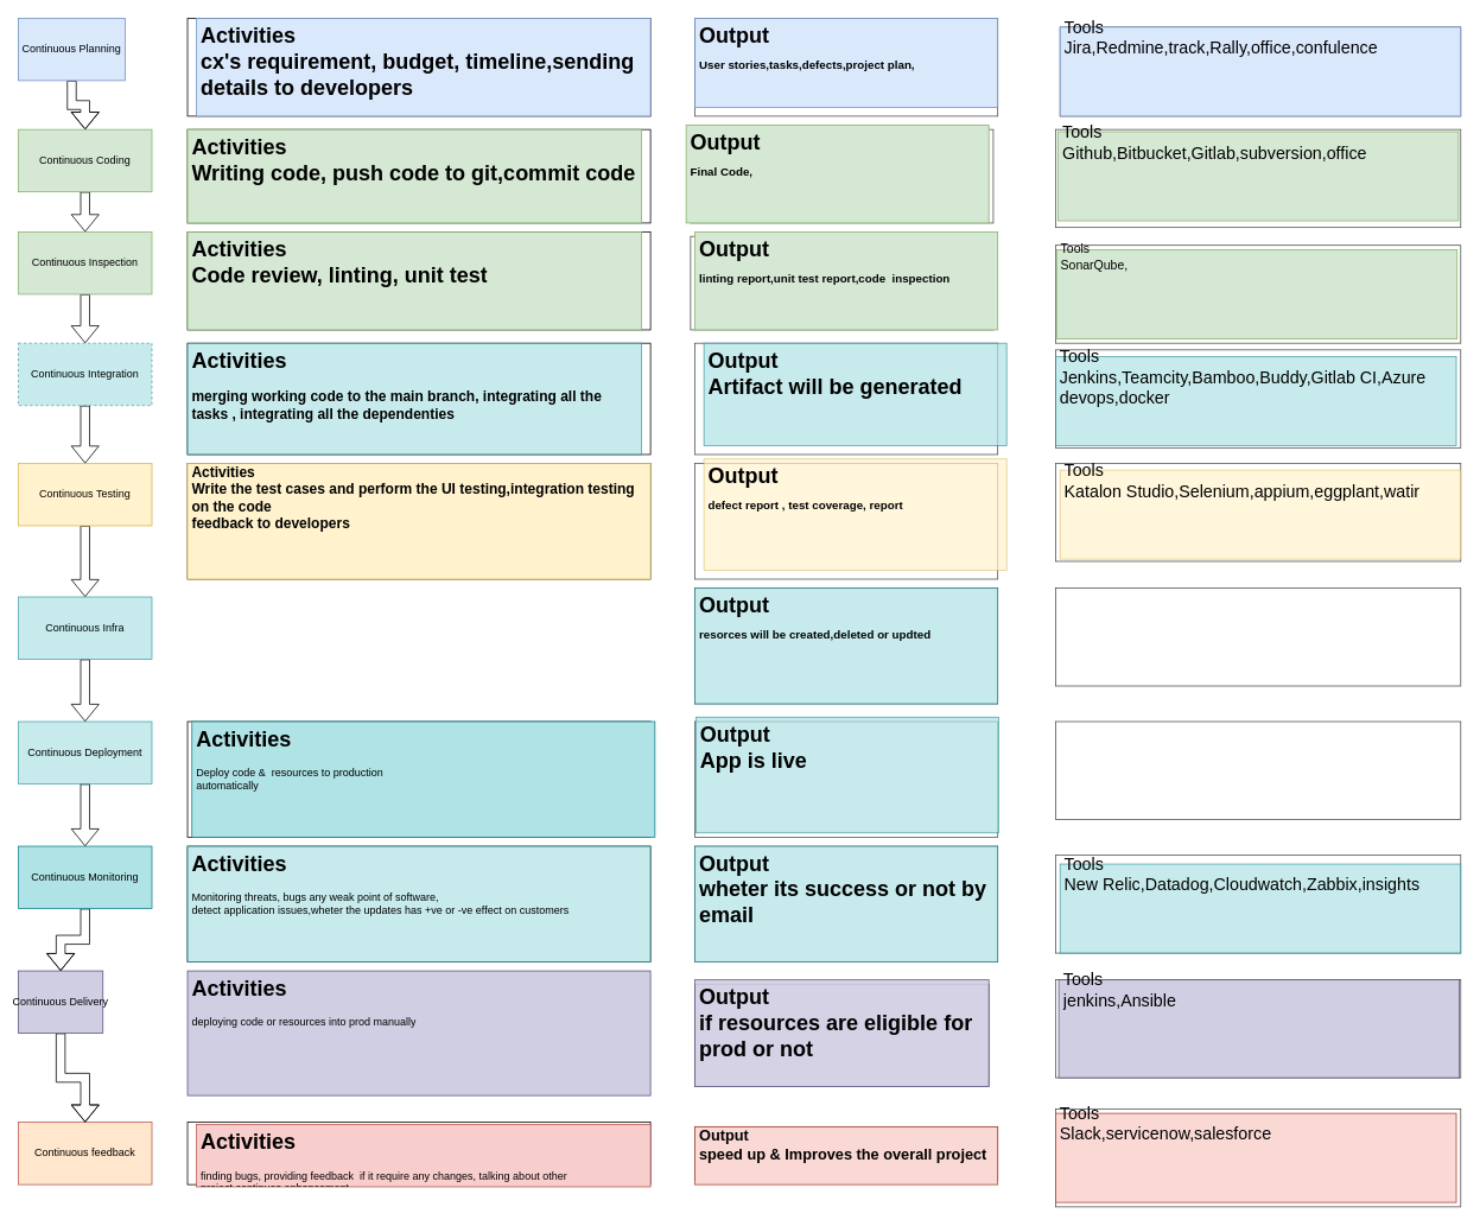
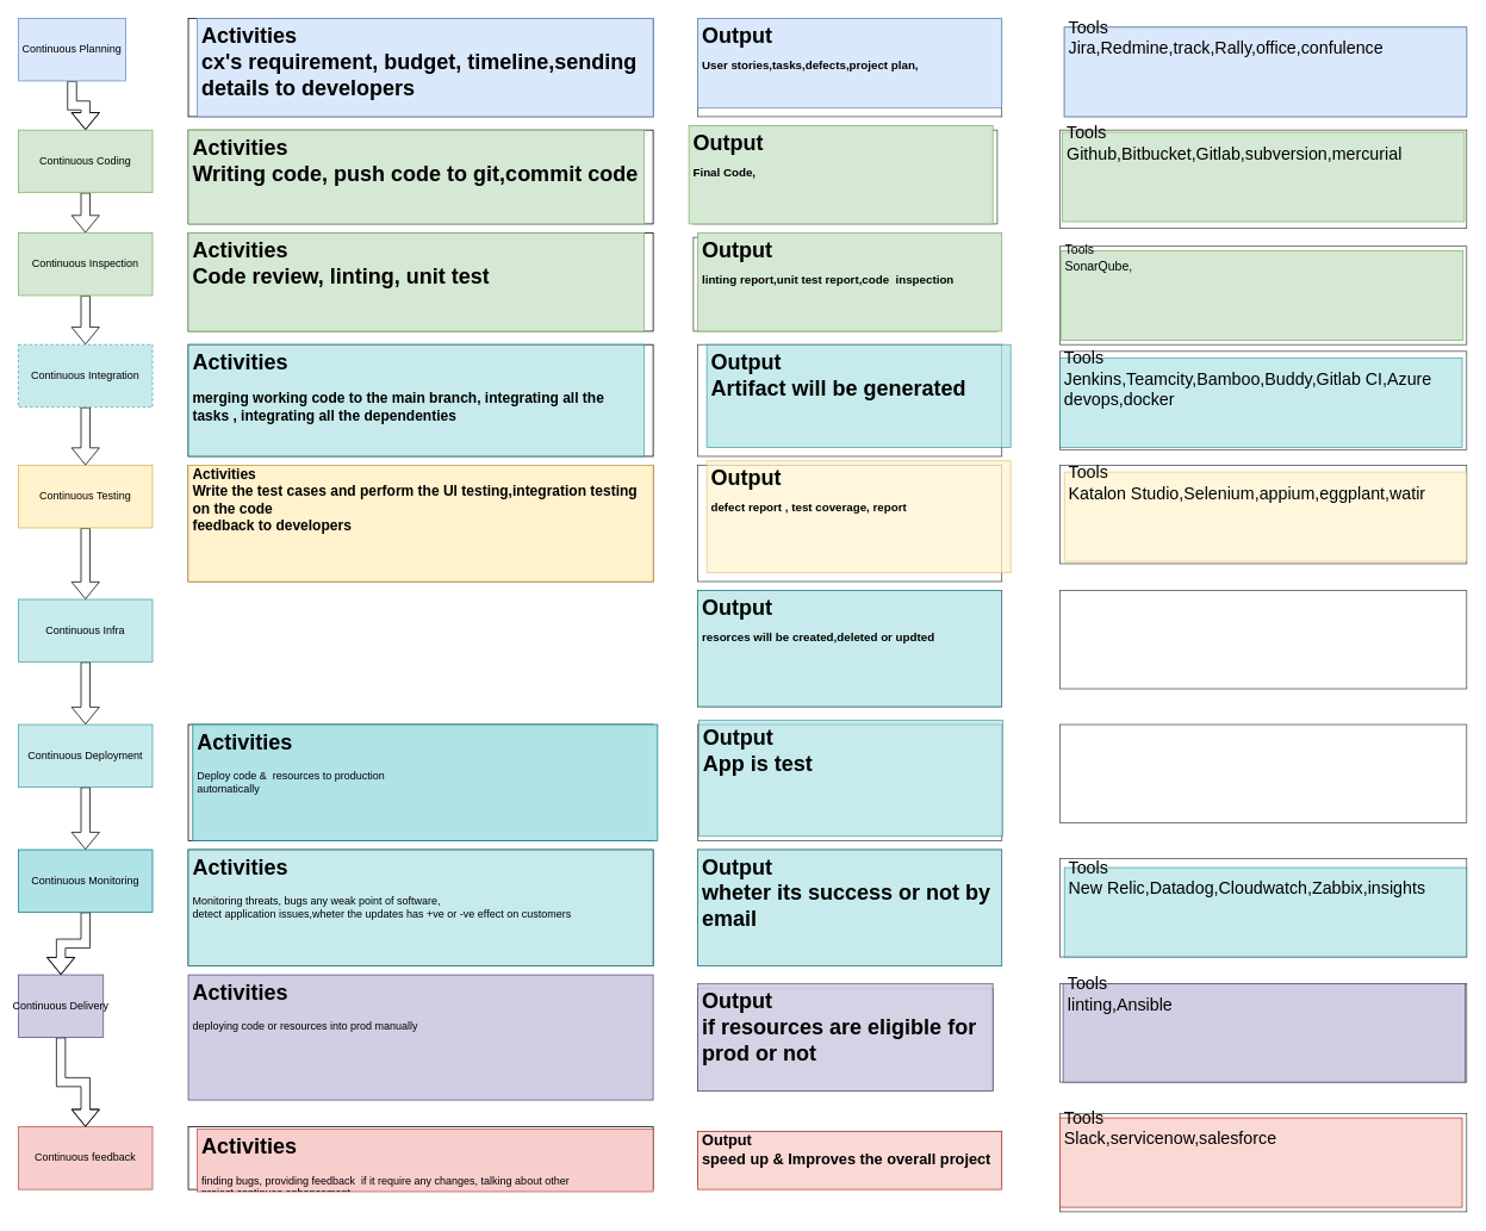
- <mxCell id="69" value="&lt;span style=&quot;font-size: 19px;&quot;&gt;Tools&lt;br&gt;Github,Bitbucket,Gitlab,subversion,office&lt;br&gt;&lt;/span&gt;" style="text;html=1;strokeColor=#82b366;fillColor=#d5e8d4;spacing=5;spacingTop=-20;whiteSpace=wrap;overflow=hidden;rounded=0;fontSize=15;" parent="1" vertex="1"><mxGeometry x="1187.5" y="147.5" width="450" height="100" as="geometry" /></mxCell>
+ <mxCell id="69" value="&lt;span style=&quot;font-size: 19px;&quot;&gt;Tools&lt;br&gt;Github,Bitbucket,Gitlab,subversion,mercurial&lt;br&gt;&lt;/span&gt;" style="text;html=1;strokeColor=#82b366;fillColor=#d5e8d4;spacing=5;spacingTop=-20;whiteSpace=wrap;overflow=hidden;rounded=0;fontSize=15;" parent="1" vertex="1"><mxGeometry x="1187.5" y="147.5" width="450" height="100" as="geometry" /></mxCell>
- <mxCell id="52" value="&lt;h1&gt;Output&lt;br&gt;App is live&lt;/h1&gt;" style="text;html=1;strokeColor=#0e8088;fillColor=#b0e3e6;spacing=5;spacingTop=-20;whiteSpace=wrap;overflow=hidden;rounded=0;opacity=70;" parent="1" vertex="1"><mxGeometry x="781" y="805" width="340" height="130" as="geometry" /></mxCell>
+ <mxCell id="52" value="&lt;h1&gt;Output&lt;br&gt;App is test&lt;/h1&gt;" style="text;html=1;strokeColor=#0e8088;fillColor=#b0e3e6;spacing=5;spacingTop=-20;whiteSpace=wrap;overflow=hidden;rounded=0;opacity=70;" parent="1" vertex="1"><mxGeometry x="781" y="805" width="340" height="130" as="geometry" /></mxCell>
- <mxCell id="73" value="&lt;span style=&quot;font-size: 19px;&quot;&gt;Tools&lt;/span&gt;&lt;br style=&quot;font-size: 19px;&quot;&gt;&lt;span style=&quot;font-size: 19px;&quot;&gt;jenkins,Ansible&lt;br&gt;&lt;/span&gt;" style="text;html=1;strokeColor=#56517e;fillColor=#d0cee2;spacing=5;spacingTop=-20;whiteSpace=wrap;overflow=hidden;rounded=0;fontSize=15;" parent="1" vertex="1"><mxGeometry x="1188.5" y="1100" width="450" height="110" as="geometry" /></mxCell>
+ <mxCell id="73" value="&lt;span style=&quot;font-size: 19px;&quot;&gt;Tools&lt;/span&gt;&lt;br style=&quot;font-size: 19px;&quot;&gt;&lt;span style=&quot;font-size: 19px;&quot;&gt;linting,Ansible&lt;br&gt;&lt;/span&gt;" style="text;html=1;strokeColor=#56517e;fillColor=#d0cee2;spacing=5;spacingTop=-20;whiteSpace=wrap;overflow=hidden;rounded=0;fontSize=15;" parent="1" vertex="1"><mxGeometry x="1188.5" y="1100" width="450" height="110" as="geometry" /></mxCell>
- <mxCell id="8" value="Continuous&amp;nbsp;feedback" style="rounded=0;whiteSpace=wrap;html=1;fillColor=#ffe6cc;strokeColor=#b85450;" parent="1" vertex="1"><mxGeometry x="20" y="1260" width="150" height="70" as="geometry" /></mxCell>
+ <mxCell id="8" value="Continuous&amp;nbsp;feedback" style="rounded=0;whiteSpace=wrap;html=1;fillColor=#f8cecc;strokeColor=#b85450;" parent="1" vertex="1"><mxGeometry x="20" y="1260" width="150" height="70" as="geometry" /></mxCell>
